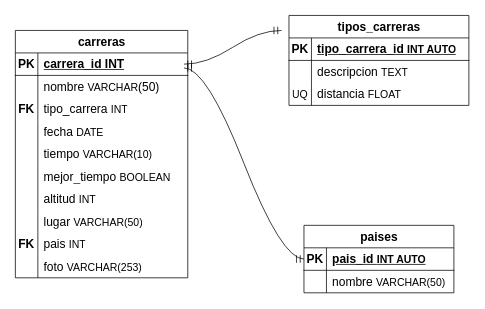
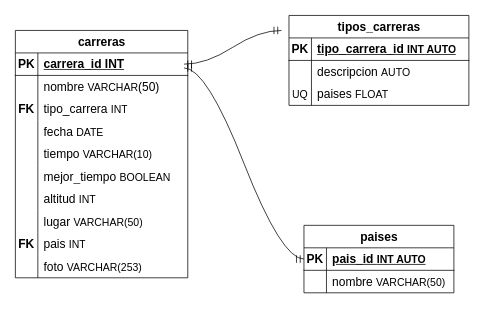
- <mxCell id="39" value="descripcion &lt;font style=&quot;font-size: 14px;&quot;&gt;TEXT&lt;/font&gt;" style="shape=partialRectangle;connectable=0;fillColor=none;top=0;left=0;bottom=0;right=0;align=left;spacingLeft=6;overflow=hidden;whiteSpace=wrap;html=1;fontSize=16;" vertex="1" parent="37"><mxGeometry x="30" width="210" height="30" as="geometry"><mxRectangle width="210" height="30" as="alternateBounds" /></mxGeometry></mxCell>
+ <mxCell id="39" value="descripcion &lt;font style=&quot;font-size: 14px;&quot;&gt;AUTO&lt;/font&gt;" style="shape=partialRectangle;connectable=0;fillColor=none;top=0;left=0;bottom=0;right=0;align=left;spacingLeft=6;overflow=hidden;whiteSpace=wrap;html=1;fontSize=16;" vertex="1" parent="37"><mxGeometry x="30" width="210" height="30" as="geometry"><mxRectangle width="210" height="30" as="alternateBounds" /></mxGeometry></mxCell>
- <mxCell id="42" value="distancia &lt;font style=&quot;font-size: 14px;&quot;&gt;FLOAT&lt;/font&gt;" style="shape=partialRectangle;connectable=0;fillColor=none;top=0;left=0;bottom=0;right=0;align=left;spacingLeft=6;overflow=hidden;whiteSpace=wrap;html=1;fontSize=16;" vertex="1" parent="40"><mxGeometry x="30" width="210" height="30" as="geometry"><mxRectangle width="210" height="30" as="alternateBounds" /></mxGeometry></mxCell>
+ <mxCell id="42" value="paises &lt;font style=&quot;font-size: 14px;&quot;&gt;FLOAT&lt;/font&gt;" style="shape=partialRectangle;connectable=0;fillColor=none;top=0;left=0;bottom=0;right=0;align=left;spacingLeft=6;overflow=hidden;whiteSpace=wrap;html=1;fontSize=16;" vertex="1" parent="40"><mxGeometry x="30" width="210" height="30" as="geometry"><mxRectangle width="210" height="30" as="alternateBounds" /></mxGeometry></mxCell>
